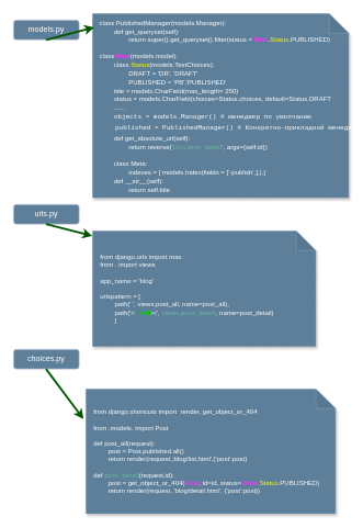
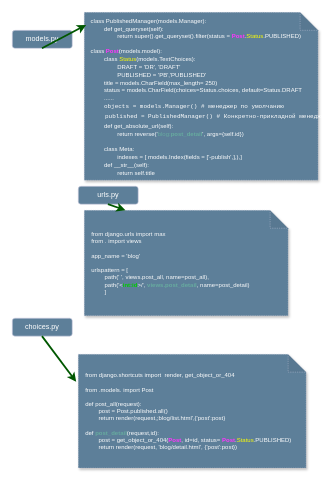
- <mxCell id="2" value="models.py" style="shape=umlLifeline;perimeter=lifelinePerimeter;whiteSpace=wrap;html=1;container=0;dropTarget=0;collapsible=0;recursiveResize=0;outlineConnect=0;portConstraint=eastwest;newEdgeStyle={&quot;edgeStyle&quot;:&quot;elbowEdgeStyle&quot;,&quot;elbow&quot;:&quot;vertical&quot;,&quot;curved&quot;:0,&quot;rounded&quot;:0};labelBackgroundColor=none;fillColor=#5D7F99;strokeColor=#D0CEE2;fontColor=#FFFFFF;rounded=1;size=30;" parent="1" vertex="1"><mxGeometry x="20" y="30" width="100" height="30" as="geometry" /></mxCell>
+ <mxCell id="2" value="models.py" style="shape=umlLifeline;perimeter=lifelinePerimeter;whiteSpace=wrap;html=1;container=0;dropTarget=0;collapsible=0;recursiveResize=0;outlineConnect=0;portConstraint=eastwest;newEdgeStyle={&quot;edgeStyle&quot;:&quot;elbowEdgeStyle&quot;,&quot;elbow&quot;:&quot;vertical&quot;,&quot;curved&quot;:0,&quot;rounded&quot;:0};labelBackgroundColor=none;fillColor=#5D7F99;strokeColor=#D0CEE2;fontColor=#FFFFFF;rounded=1;size=30;" parent="1" vertex="1"><mxGeometry x="20" y="50" width="100" height="30" as="geometry" /></mxCell>
- <mxCell id="3" value="urls.py" style="shape=umlLifeline;perimeter=lifelinePerimeter;whiteSpace=wrap;html=1;container=0;dropTarget=0;collapsible=0;recursiveResize=0;outlineConnect=0;portConstraint=eastwest;newEdgeStyle={&quot;edgeStyle&quot;:&quot;elbowEdgeStyle&quot;,&quot;elbow&quot;:&quot;vertical&quot;,&quot;curved&quot;:0,&quot;rounded&quot;:0};labelBackgroundColor=none;fillColor=#5D7F99;strokeColor=#D0CEE2;fontColor=#ffffff;rounded=1;" parent="1" vertex="1"><mxGeometry x="20" y="310" width="100" height="30" as="geometry" /></mxCell>
+ <mxCell id="3" value="urls.py" style="shape=umlLifeline;perimeter=lifelinePerimeter;whiteSpace=wrap;html=1;container=0;dropTarget=0;collapsible=0;recursiveResize=0;outlineConnect=0;portConstraint=eastwest;newEdgeStyle={&quot;edgeStyle&quot;:&quot;elbowEdgeStyle&quot;,&quot;elbow&quot;:&quot;vertical&quot;,&quot;curved&quot;:0,&quot;rounded&quot;:0};labelBackgroundColor=none;fillColor=#5D7F99;strokeColor=#D0CEE2;fontColor=#ffffff;rounded=1;" parent="1" vertex="1"><mxGeometry x="130" y="310" width="100" height="30" as="geometry" /></mxCell>
